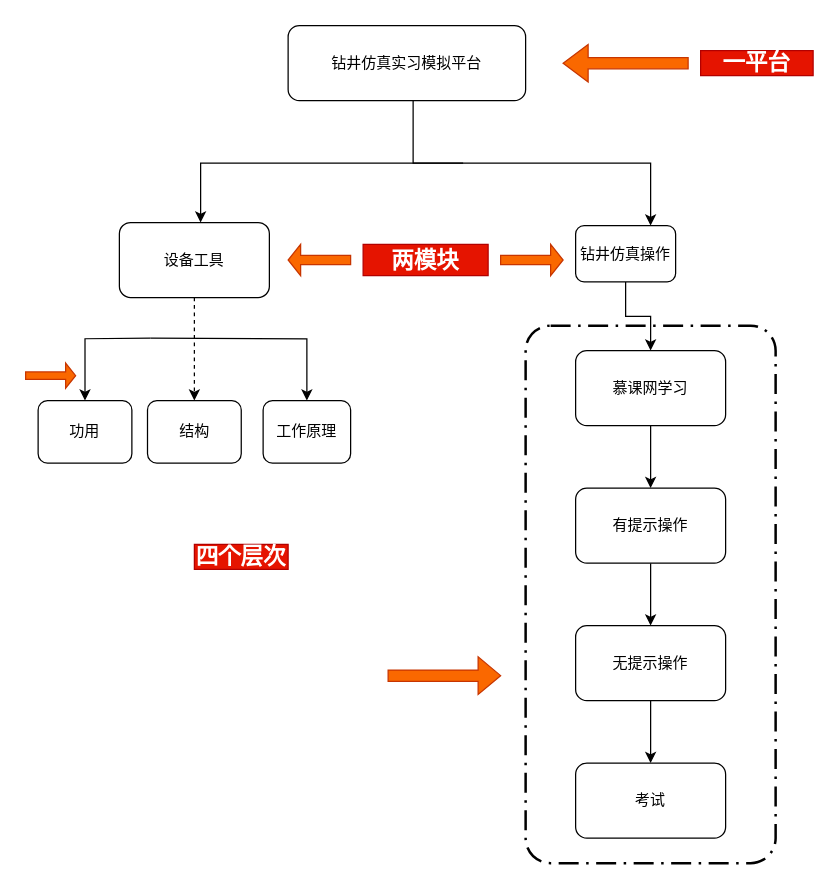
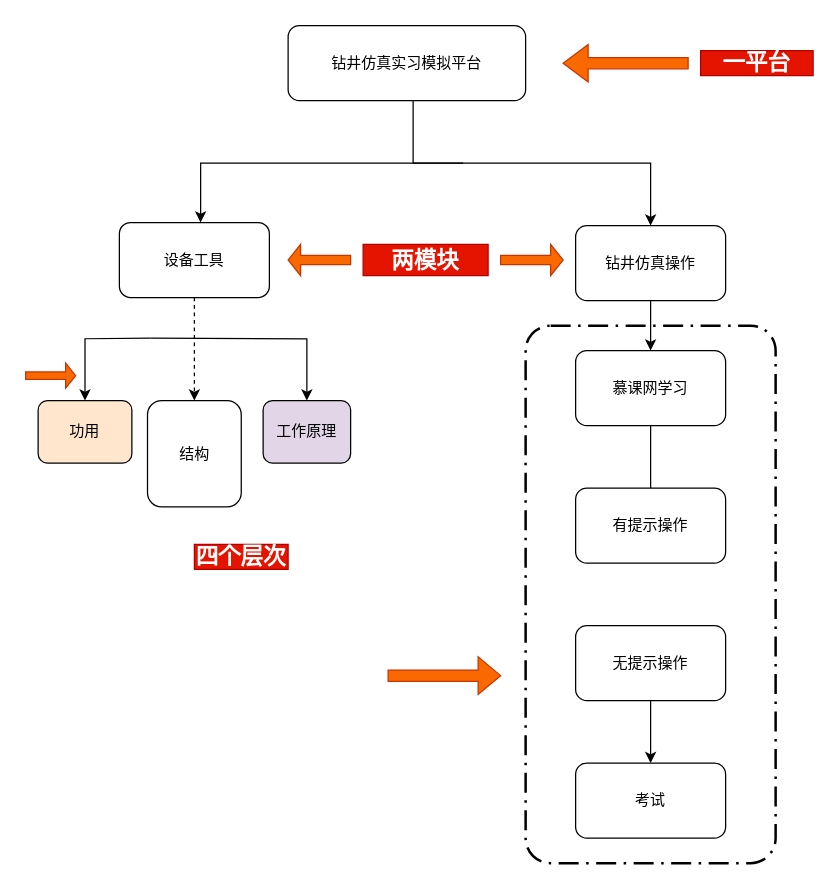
- <mxCell id="10" value="钻井仿真操作" style="whiteSpace=wrap;html=1;rounded=1;" vertex="1" parent="1"><mxGeometry x="460" y="180" width="80" height="45" as="geometry" /></mxCell>
+ <mxCell id="10" value="钻井仿真操作" style="whiteSpace=wrap;html=1;rounded=1;" vertex="1" parent="1"><mxGeometry x="460" y="180" width="120" height="60" as="geometry" /></mxCell>
- <mxCell id="11" value="功用" style="whiteSpace=wrap;html=1;rounded=1;" vertex="1" parent="1"><mxGeometry x="30" y="320" width="75" height="50" as="geometry" /></mxCell>
+ <mxCell id="11" value="功用" style="whiteSpace=wrap;html=1;rounded=1;fillColor=#ffe6cc;" vertex="1" parent="1"><mxGeometry x="30" y="320" width="75" height="50" as="geometry" /></mxCell>
- <mxCell id="13" value="结构" style="whiteSpace=wrap;html=1;rounded=1;" vertex="1" parent="1"><mxGeometry x="117.5" y="320" width="75" height="50" as="geometry" /></mxCell>
+ <mxCell id="13" value="结构" style="whiteSpace=wrap;html=1;rounded=1;" vertex="1" parent="1"><mxGeometry x="117.5" y="320" width="75" height="85" as="geometry" /></mxCell>
- <mxCell id="12" value="工作原理" style="whiteSpace=wrap;html=1;rounded=1;" vertex="1" parent="1"><mxGeometry x="210" y="320" width="70" height="50" as="geometry" /></mxCell>
+ <mxCell id="12" value="工作原理" style="whiteSpace=wrap;html=1;rounded=1;fillColor=#e1d5e7;" vertex="1" parent="1"><mxGeometry x="210" y="320" width="70" height="50" as="geometry" /></mxCell>
- <mxCell id="14" value="" style="edgeStyle=orthogonalEdgeStyle;rounded=0;orthogonalLoop=1;jettySize=auto;html=1;" edge="1" parent="1" source="15" target="17"><mxGeometry relative="1" as="geometry" /></mxCell>
+ <mxCell id="14" value="" style="edgeStyle=orthogonalEdgeStyle;rounded=0;orthogonalLoop=1;jettySize=auto;html=1;endArrow=none;" edge="1" parent="1" source="15" target="17"><mxGeometry relative="1" as="geometry" /></mxCell>
- <mxCell id="16" value="" style="edgeStyle=orthogonalEdgeStyle;rounded=0;orthogonalLoop=1;jettySize=auto;html=1;" edge="1" parent="1" source="17" target="19"><mxGeometry relative="1" as="geometry" /></mxCell>
